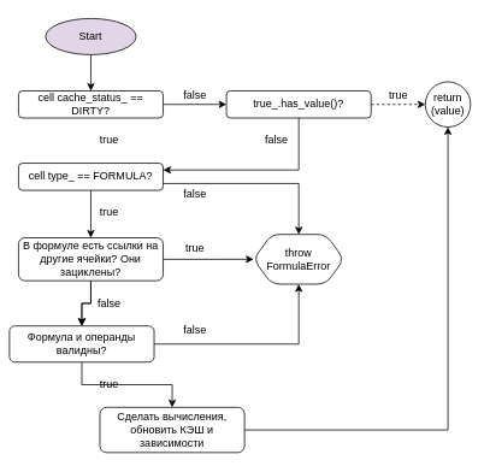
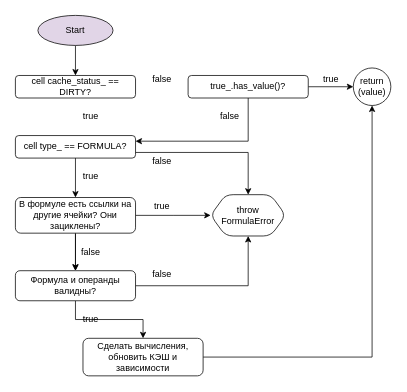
- <mxCell id="3" style="edgeStyle=orthogonalEdgeStyle;rounded=0;orthogonalLoop=1;jettySize=auto;html=1;" parent="1" source="4" target="9" edge="1"><mxGeometry relative="1" as="geometry" /></mxCell>
- <mxCell id="7" style="edgeStyle=orthogonalEdgeStyle;rounded=0;orthogonalLoop=1;jettySize=auto;html=1;dashed=1;" parent="1" source="9" target="6" edge="1"><mxGeometry relative="1" as="geometry"><mxPoint x="450" y="115" as="targetPoint" /></mxGeometry></mxCell>
+ <mxCell id="7" style="edgeStyle=orthogonalEdgeStyle;rounded=0;orthogonalLoop=1;jettySize=auto;html=1;" parent="1" source="9" target="6" edge="1"><mxGeometry relative="1" as="geometry"><mxPoint x="450" y="115" as="targetPoint" /></mxGeometry></mxCell>
- <mxCell id="27" value="Формула и операнды валидны?" style="rounded=1;whiteSpace=wrap;html=1;fontSize=12;glass=0;strokeWidth=1;shadow=0;" parent="1" vertex="1"><mxGeometry x="10" y="360" width="160" height="40" as="geometry" /></mxCell>
+ <mxCell id="27" value="Формула и операнды валидны?" style="rounded=1;whiteSpace=wrap;html=1;fontSize=12;glass=0;strokeWidth=1;shadow=0;" parent="1" vertex="1"><mxGeometry x="20" y="360" width="160" height="40" as="geometry" /></mxCell>
